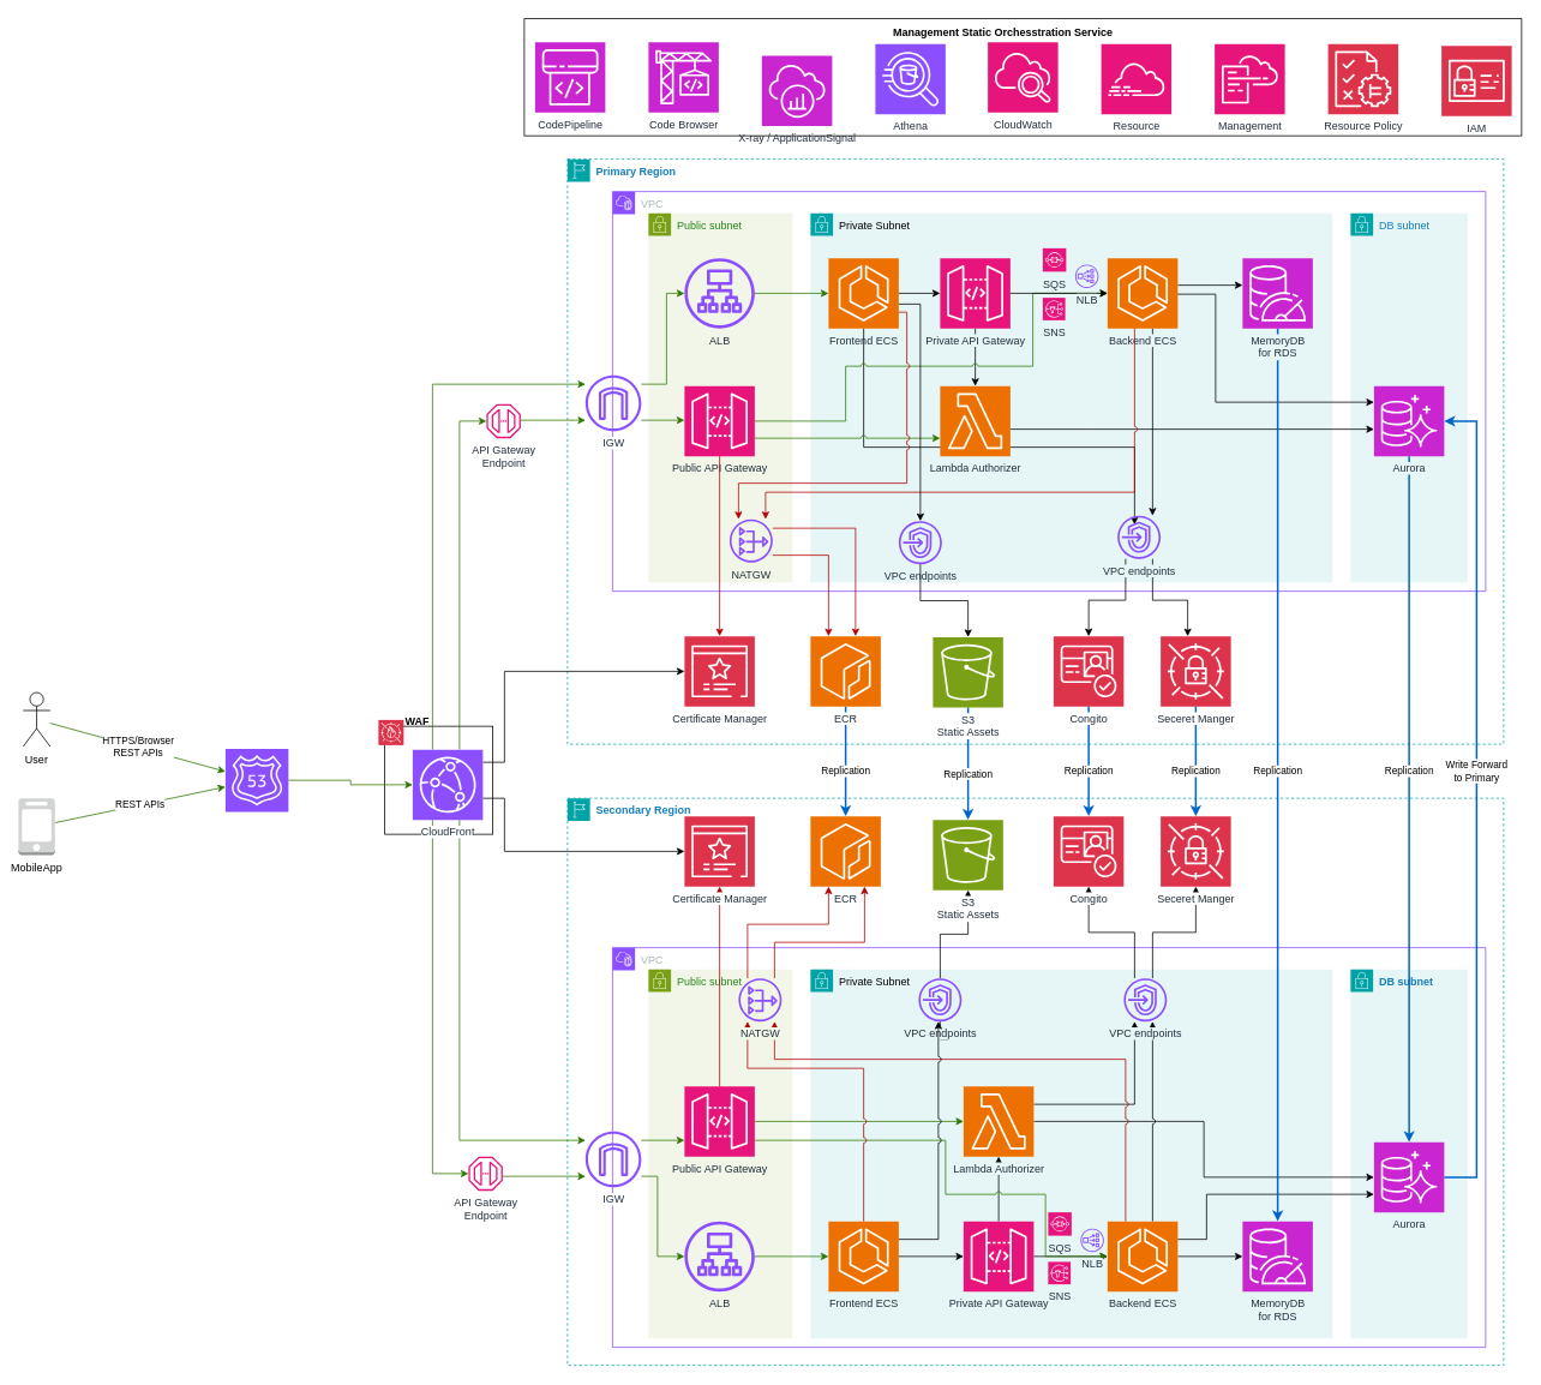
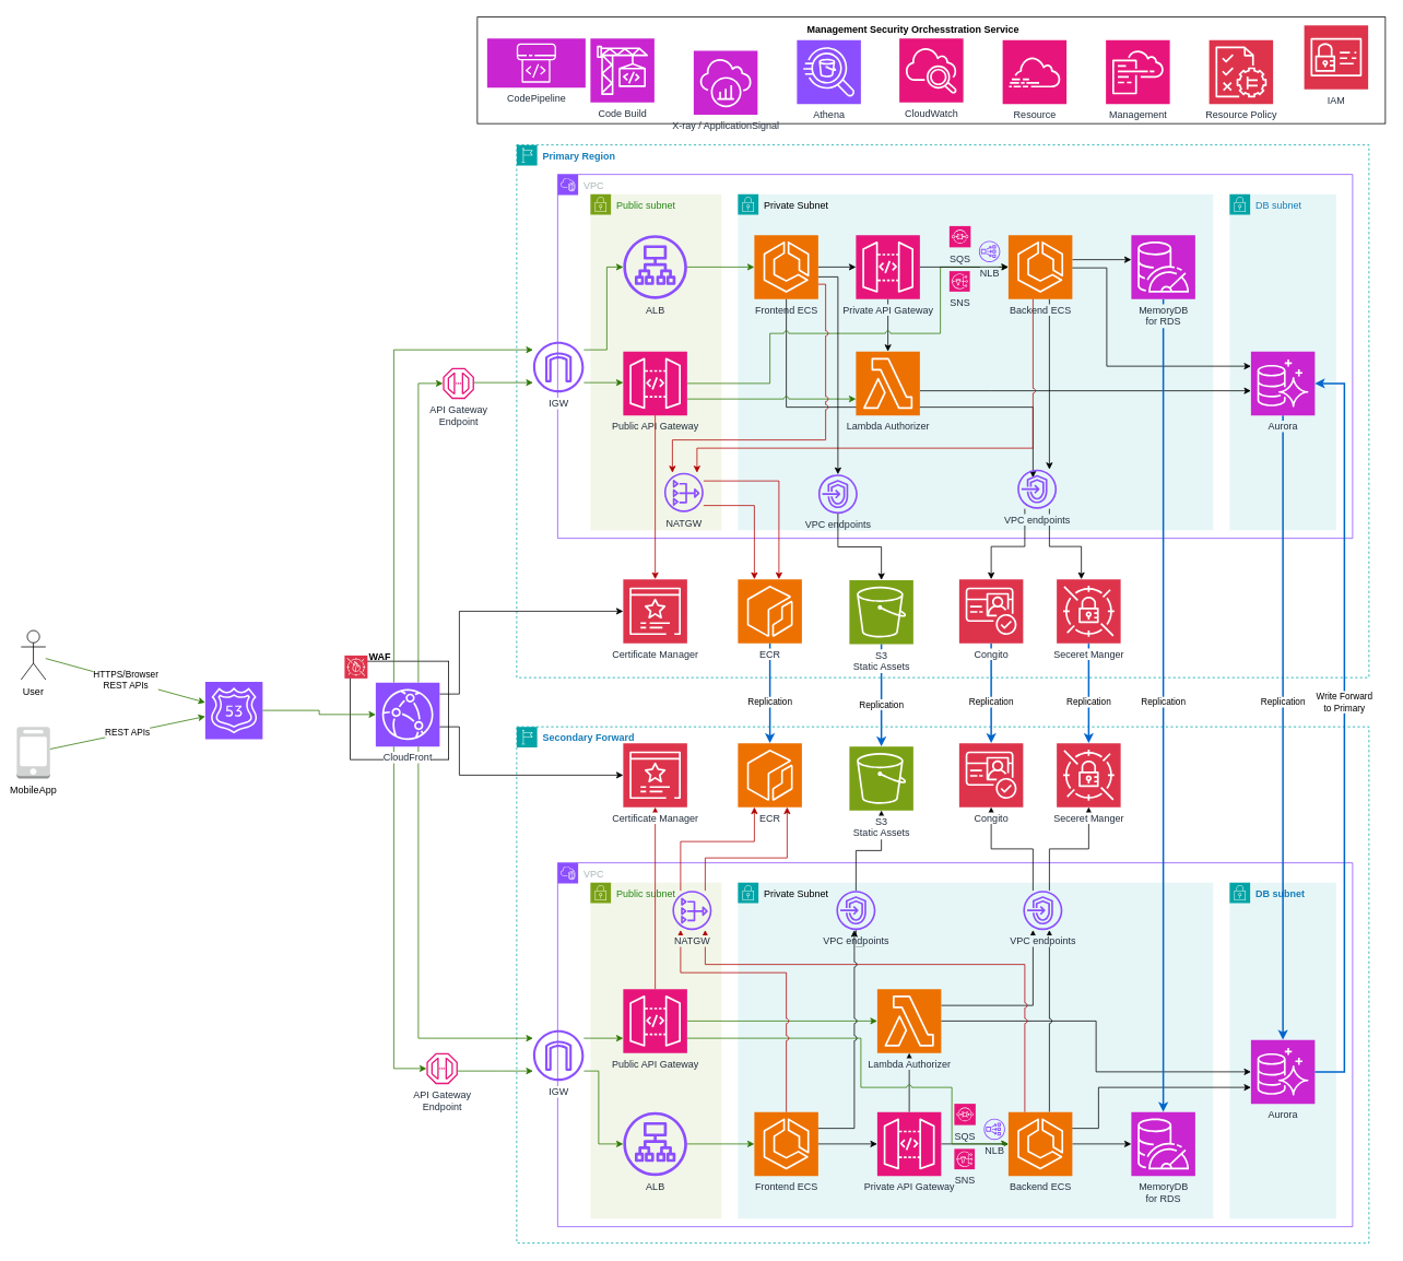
- <mxCell id="16" value="Management Static Orchesstration Service" style="text;html=1;align=center;verticalAlign=middle;whiteSpace=wrap;rounded=0;fontStyle=1" parent="13" vertex="1"><mxGeometry x="974" y="20" width="280" height="30" as="geometry" /></mxCell>
+ <mxCell id="16" value="Management Security Orchesstration Service" style="text;html=1;align=center;verticalAlign=middle;whiteSpace=wrap;rounded=0;fontStyle=1" parent="13" vertex="1"><mxGeometry x="974" y="20" width="280" height="30" as="geometry" /></mxCell>
- <mxCell id="21" value="CodePipeline" style="sketch=0;points=[[0,0,0],[0.25,0,0],[0.5,0,0],[0.75,0,0],[1,0,0],[0,1,0],[0.25,1,0],[0.5,1,0],[0.75,1,0],[1,1,0],[0,0.25,0],[0,0.5,0],[0,0.75,0],[1,0.25,0],[1,0.5,0],[1,0.75,0]];outlineConnect=0;fontColor=#232F3E;fillColor=#C925D1;strokeColor=#ffffff;dashed=0;verticalLabelPosition=bottom;verticalAlign=top;align=center;html=1;fontSize=12;fontStyle=0;aspect=fixed;shape=mxgraph.aws4.resourceIcon;resIcon=mxgraph.aws4.codepipeline;" parent="13" vertex="1"><mxGeometry x="594" width="78" height="78" as="geometry" y="46" /></mxCell>
+ <mxCell id="21" value="CodePipeline" style="sketch=0;points=[[0,0,0],[0.25,0,0],[0.5,0,0],[0.75,0,0],[1,0,0],[0,1,0],[0.25,1,0],[0.5,1,0],[0.75,1,0],[1,1,0],[0,0.25,0],[0,0.5,0],[0,0.75,0],[1,0.25,0],[1,0.5,0],[1,0.75,0]];outlineConnect=0;fontColor=#232F3E;fillColor=#C925D1;strokeColor=#ffffff;dashed=0;verticalLabelPosition=bottom;verticalAlign=top;align=center;html=1;fontSize=12;fontStyle=0;aspect=fixed;shape=mxgraph.aws4.resourceIcon;resIcon=mxgraph.aws4.codepipeline;" parent="13" vertex="1"><mxGeometry x="594" y="46" width="120" height="60" as="geometry" /></mxCell>
- <mxCell id="19" value="IAM" style="sketch=0;points=[[0,0,0],[0.25,0,0],[0.5,0,0],[0.75,0,0],[1,0,0],[0,1,0],[0.25,1,0],[0.5,1,0],[0.75,1,0],[1,1,0],[0,0.25,0],[0,0.5,0],[0,0.75,0],[1,0.25,0],[1,0.5,0],[1,0.75,0]];outlineConnect=0;fontColor=#232F3E;fillColor=#DD344C;strokeColor=#ffffff;dashed=0;verticalLabelPosition=bottom;verticalAlign=top;align=center;html=1;fontSize=12;fontStyle=0;aspect=fixed;shape=mxgraph.aws4.resourceIcon;resIcon=mxgraph.aws4.identity_and_access_management;" parent="13" vertex="1"><mxGeometry x="1601" y="50" width="78" height="78" as="geometry" /></mxCell>
+ <mxCell id="19" value="IAM" style="sketch=0;points=[[0,0,0],[0.25,0,0],[0.5,0,0],[0.75,0,0],[1,0,0],[0,1,0],[0.25,1,0],[0.5,1,0],[0.75,1,0],[1,1,0],[0,0.25,0],[0,0.5,0],[0,0.75,0],[1,0.25,0],[1,0.5,0],[1,0.75,0]];outlineConnect=0;fontColor=#232F3E;fillColor=#DD344C;strokeColor=#ffffff;dashed=0;verticalLabelPosition=bottom;verticalAlign=top;align=center;html=1;fontSize=12;fontStyle=0;aspect=fixed;shape=mxgraph.aws4.resourceIcon;resIcon=mxgraph.aws4.identity_and_access_management;" parent="13" vertex="1"><mxGeometry x="1591" y="30" width="78" height="78" as="geometry" /></mxCell>
- <mxCell id="22" value="Code Browser" style="sketch=0;points=[[0,0,0],[0.25,0,0],[0.5,0,0],[0.75,0,0],[1,0,0],[0,1,0],[0.25,1,0],[0.5,1,0],[0.75,1,0],[1,1,0],[0,0.25,0],[0,0.5,0],[0,0.75,0],[1,0.25,0],[1,0.5,0],[1,0.75,0]];outlineConnect=0;fontColor=#232F3E;fillColor=#C925D1;strokeColor=#ffffff;dashed=0;verticalLabelPosition=bottom;verticalAlign=top;align=center;html=1;fontSize=12;fontStyle=0;aspect=fixed;shape=mxgraph.aws4.resourceIcon;resIcon=mxgraph.aws4.codebuild;" parent="13" vertex="1"><mxGeometry x="720" width="78" height="78" as="geometry" y="46" /></mxCell>
+ <mxCell id="22" value="Code Build" style="sketch=0;points=[[0,0,0],[0.25,0,0],[0.5,0,0],[0.75,0,0],[1,0,0],[0,1,0],[0.25,1,0],[0.5,1,0],[0.75,1,0],[1,1,0],[0,0.25,0],[0,0.5,0],[0,0.75,0],[1,0.25,0],[1,0.5,0],[1,0.75,0]];outlineConnect=0;fontColor=#232F3E;fillColor=#C925D1;strokeColor=#ffffff;dashed=0;verticalLabelPosition=bottom;verticalAlign=top;align=center;html=1;fontSize=12;fontStyle=0;aspect=fixed;shape=mxgraph.aws4.resourceIcon;resIcon=mxgraph.aws4.codebuild;" parent="13" vertex="1"><mxGeometry x="720" width="78" height="78" as="geometry" y="46" /></mxCell>
- <mxCell id="61" value="&lt;b&gt;Secondary Region&lt;/b&gt;" style="points=[[0,0],[0.25,0],[0.5,0],[0.75,0],[1,0],[1,0.25],[1,0.5],[1,0.75],[1,1],[0.75,1],[0.5,1],[0.25,1],[0,1],[0,0.75],[0,0.5],[0,0.25]];outlineConnect=0;gradientColor=none;html=1;whiteSpace=wrap;fontSize=12;fontStyle=0;container=0;pointerEvents=0;collapsible=0;recursiveResize=0;shape=mxgraph.aws4.group;grIcon=mxgraph.aws4.group_region;strokeColor=#00A4A6;fillColor=none;verticalAlign=top;align=left;spacingLeft=30;fontColor=#147EBA;dashed=1;" parent="25" vertex="1"><mxGeometry x="630" y="886" width="1040" height="630" as="geometry" /></mxCell>
+ <mxCell id="61" value="&lt;b&gt;Secondary Forward&lt;/b&gt;" style="points=[[0,0],[0.25,0],[0.5,0],[0.75,0],[1,0],[1,0.25],[1,0.5],[1,0.75],[1,1],[0.75,1],[0.5,1],[0.25,1],[0,1],[0,0.75],[0,0.5],[0,0.25]];outlineConnect=0;gradientColor=none;html=1;whiteSpace=wrap;fontSize=12;fontStyle=0;container=0;pointerEvents=0;collapsible=0;recursiveResize=0;shape=mxgraph.aws4.group;grIcon=mxgraph.aws4.group_region;strokeColor=#00A4A6;fillColor=none;verticalAlign=top;align=left;spacingLeft=30;fontColor=#147EBA;dashed=1;" parent="25" vertex="1"><mxGeometry x="630" y="886" width="1040" height="630" as="geometry" /></mxCell>
